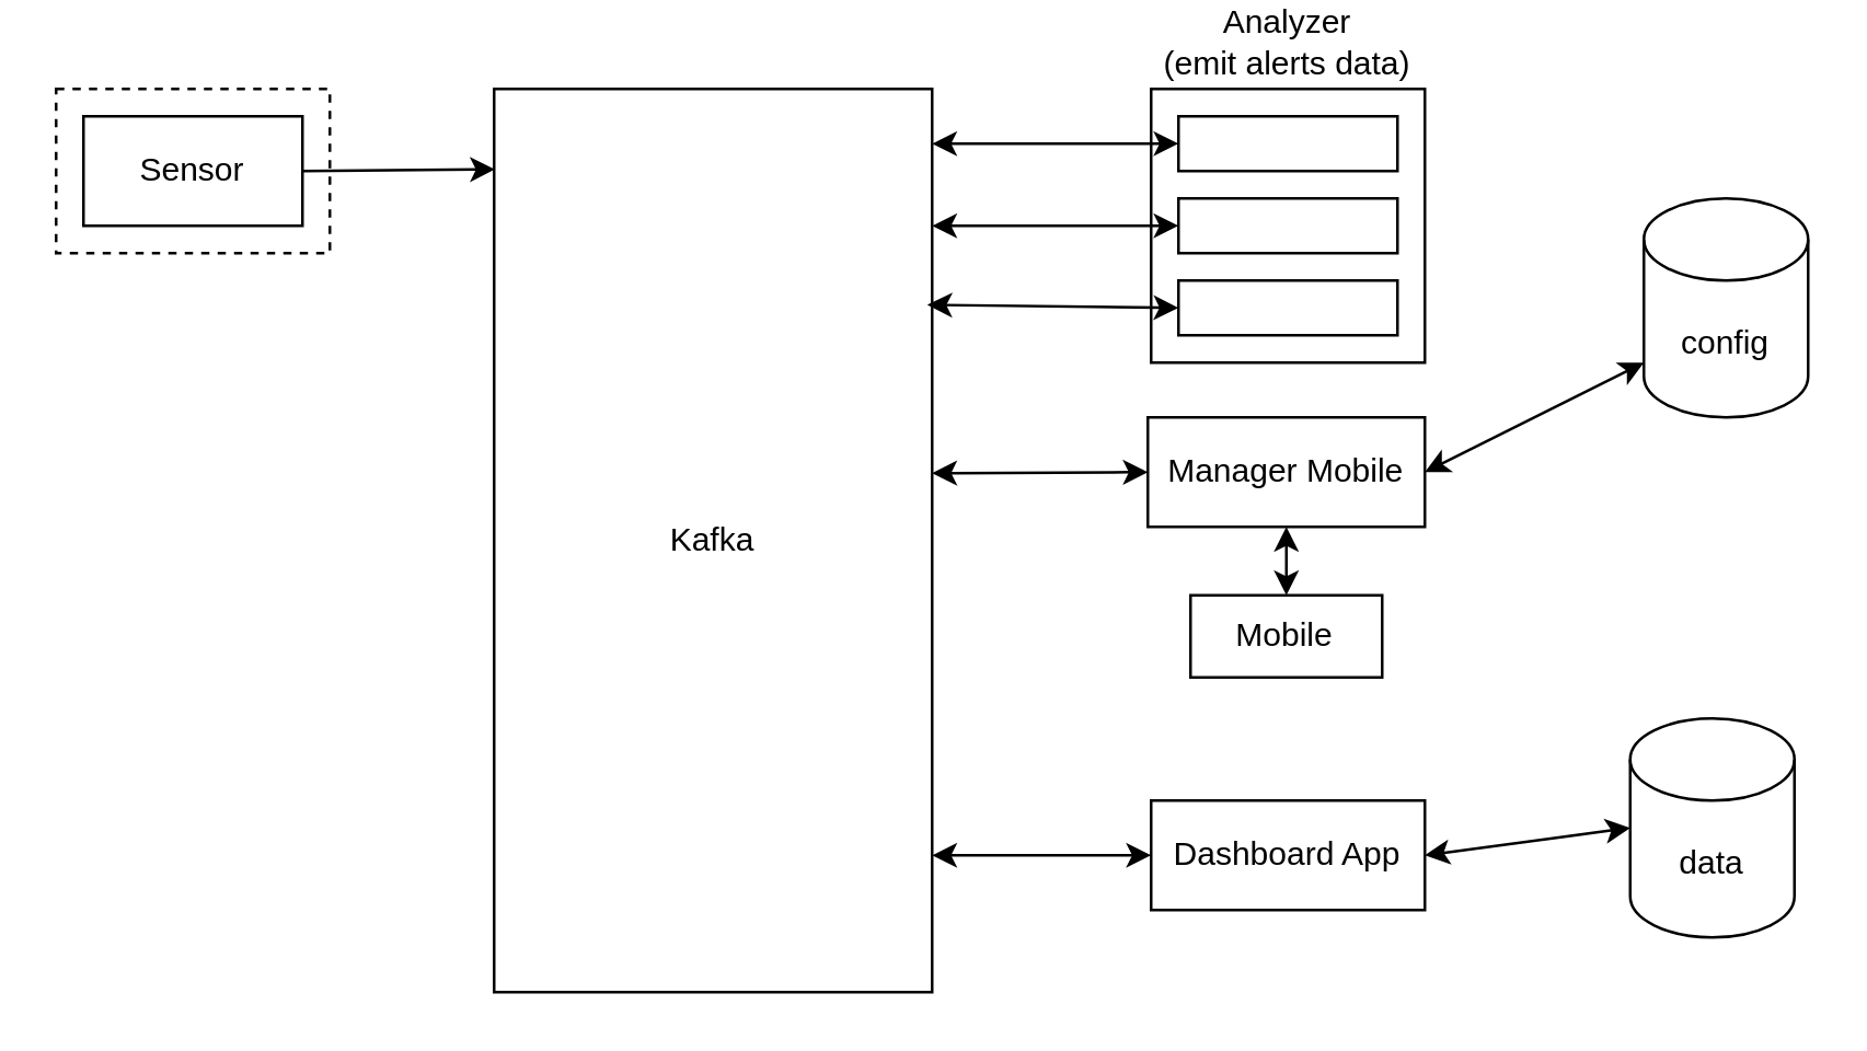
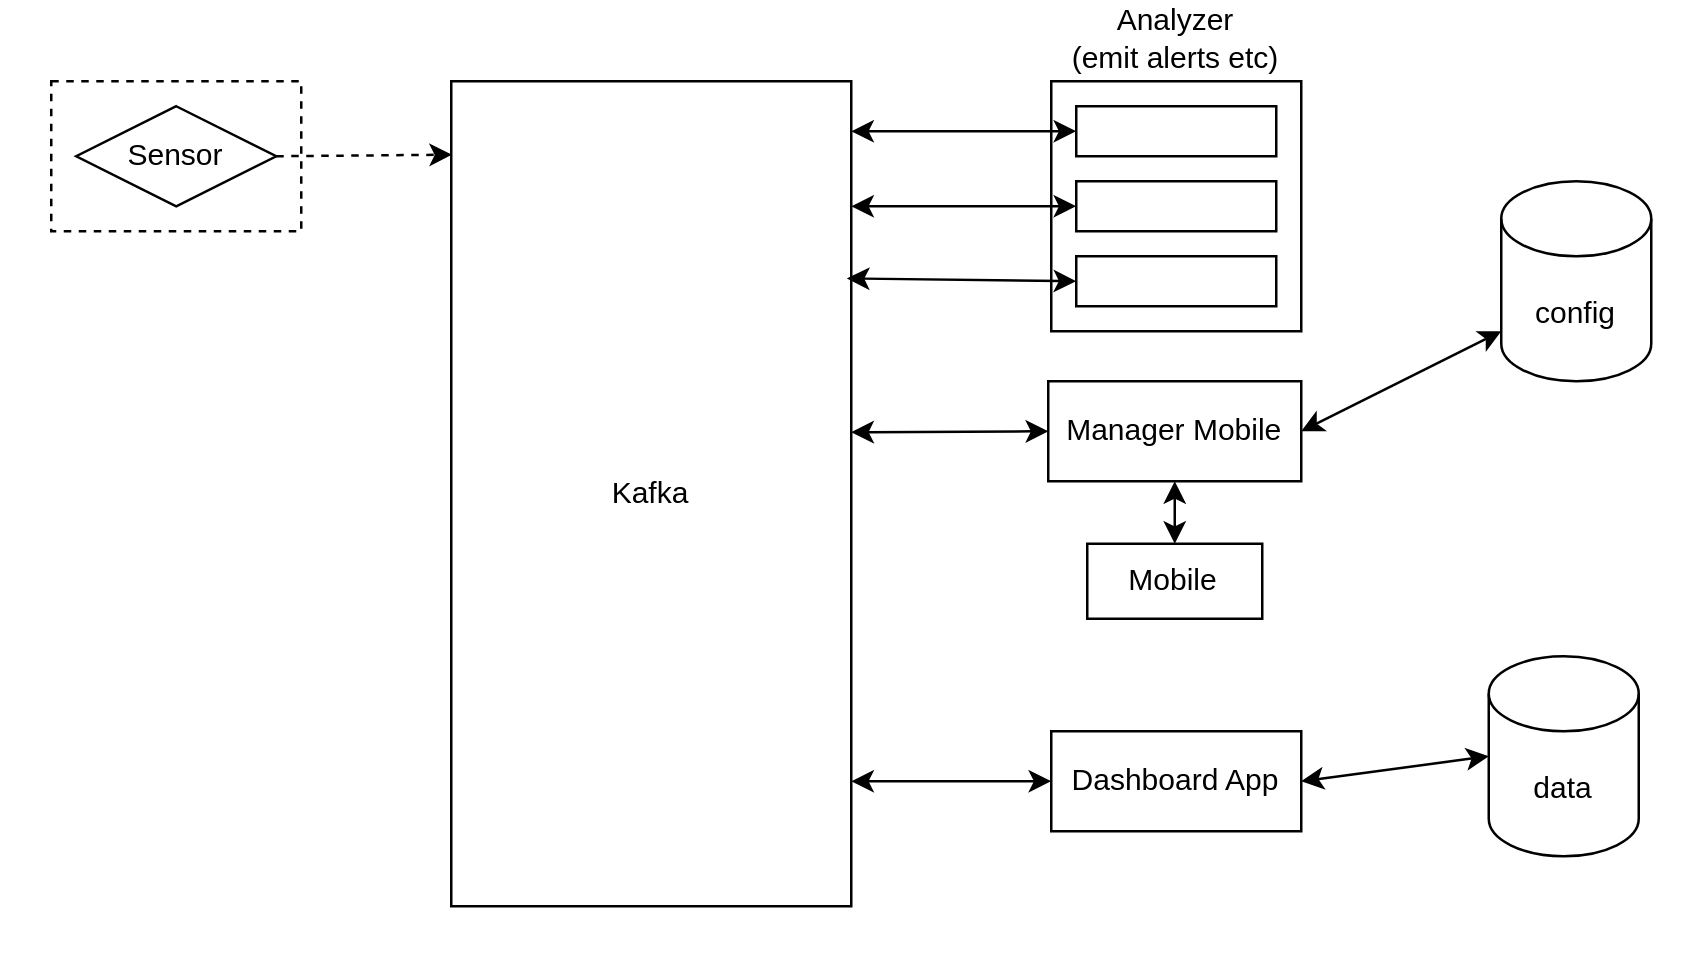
- <mxCell id="11" value="Analyzer&lt;br&gt;(emit alerts data)" style="rounded=0;whiteSpace=wrap;html=1;labelPosition=center;verticalLabelPosition=top;align=center;verticalAlign=bottom;" parent="10" vertex="1"><mxGeometry width="100" height="100" as="geometry" /></mxCell>
+ <mxCell id="11" value="Analyzer&lt;br&gt;(emit alerts etc)" style="rounded=0;whiteSpace=wrap;html=1;labelPosition=center;verticalLabelPosition=top;align=center;verticalAlign=bottom;" parent="10" vertex="1"><mxGeometry width="100" height="100" as="geometry" /></mxCell>
- <mxCell id="22" value="&lt;div&gt;Sensor&lt;/div&gt;" style="rounded=0;whiteSpace=wrap;html=1;" parent="1" vertex="1"><mxGeometry x="30" y="30" width="80" height="40" as="geometry" /></mxCell>
+ <mxCell id="22" value="&lt;div&gt;Sensor&lt;/div&gt;" style="rhombus;whiteSpace=wrap;html=1;" parent="1" vertex="1"><mxGeometry x="30" y="30" width="80" height="40" as="geometry" /></mxCell>
- <mxCell id="23" value="" style="endArrow=classic;html=1;rounded=0;exitX=1;exitY=0.5;exitDx=0;exitDy=0;entryX=0.002;entryY=0.089;entryDx=0;entryDy=0;entryPerimeter=0;" parent="1" source="22" edge="1" target="2"><mxGeometry width="50" height="50" relative="1" as="geometry"><mxPoint x="190" y="120" as="sourcePoint" /><mxPoint x="180" y="40" as="targetPoint" /></mxGeometry></mxCell>
+ <mxCell id="23" value="" style="endArrow=classic;html=1;rounded=0;exitX=1;exitY=0.5;exitDx=0;exitDy=0;entryX=0.002;entryY=0.089;entryDx=0;entryDy=0;entryPerimeter=0;dashed=1;" parent="1" source="22" edge="1" target="2"><mxGeometry width="50" height="50" relative="1" as="geometry"><mxPoint x="190" y="120" as="sourcePoint" /><mxPoint x="180" y="40" as="targetPoint" /></mxGeometry></mxCell>
